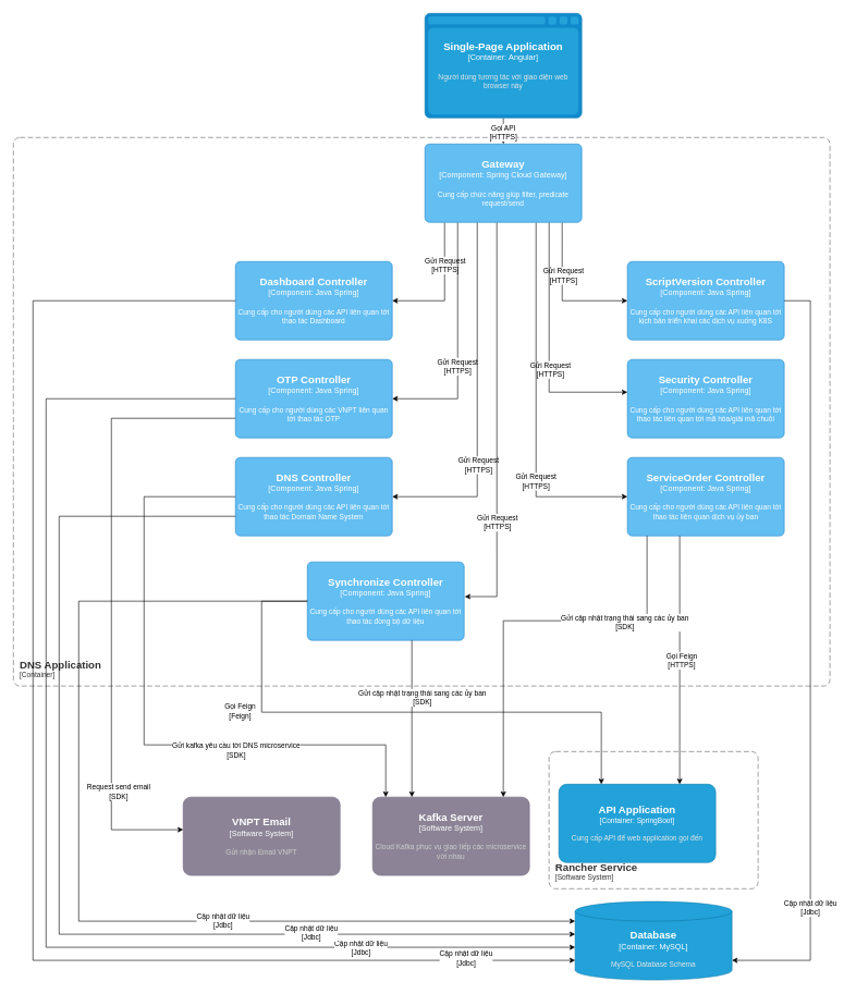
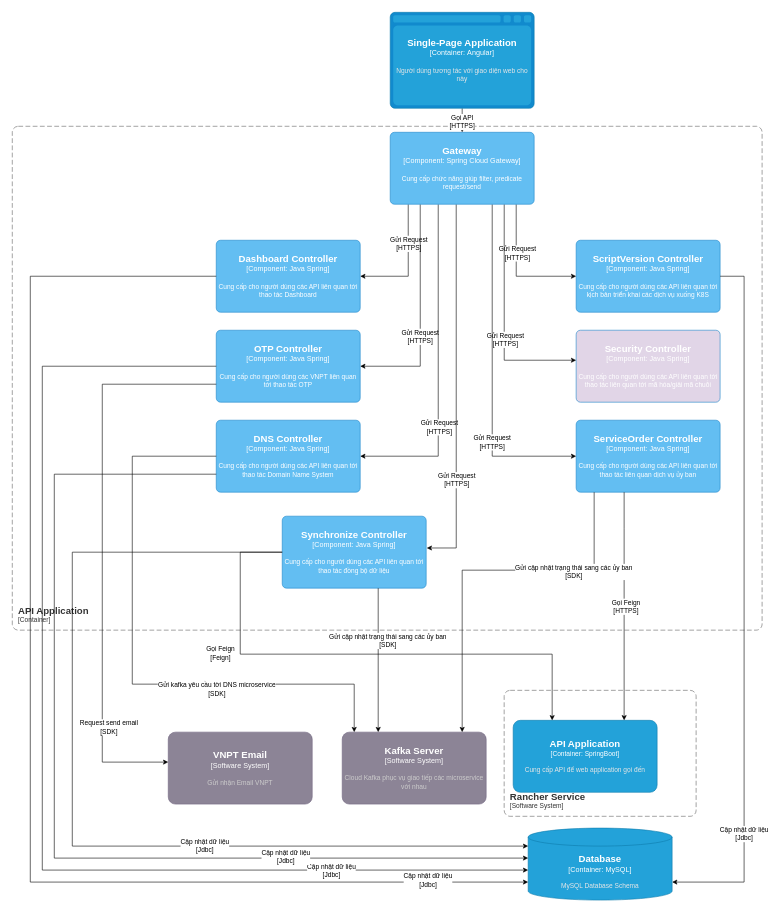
- <mxCell id="53" value="&lt;font style=&quot;font-size: 16px&quot;&gt;&lt;b&gt;Single-Page Application&lt;/b&gt;&lt;/font&gt;&lt;div&gt;[Container:&amp;nbsp;Angular]&lt;/div&gt;&lt;br&gt;&lt;div&gt;&lt;font style=&quot;font-size: 11px&quot;&gt;&lt;font color=&quot;#E6E6E6&quot;&gt;Người dùng tương tác với giao diện web browser này&lt;/font&gt;&lt;/div&gt;" style="shape=mxgraph.c4.webBrowserContainer2;whiteSpace=wrap;html=1;boundedLbl=1;rounded=0;labelBackgroundColor=none;strokeColor=#118ACD;fillColor=#23A2D9;strokeColor=#118ACD;strokeColor2=#0E7DAD;fontSize=12;fontColor=#ffffff;align=center;metaEdit=1;points=[[0.5,0,0],[1,0.25,0],[1,0.5,0],[1,0.75,0],[0.5,1,0],[0,0.75,0],[0,0.5,0],[0,0.25,0]];resizable=0;" parent="1" vertex="1"><mxGeometry x="650" y="20" width="240" height="160" as="geometry" /></mxCell>
+ <mxCell id="53" value="&lt;font style=&quot;font-size: 16px&quot;&gt;&lt;b&gt;Single-Page Application&lt;/b&gt;&lt;/font&gt;&lt;div&gt;[Container:&amp;nbsp;Angular]&lt;/div&gt;&lt;br&gt;&lt;div&gt;&lt;font style=&quot;font-size: 11px&quot;&gt;&lt;font color=&quot;#E6E6E6&quot;&gt;Người dùng tương tác với giao diện web cho này&lt;/font&gt;&lt;/div&gt;" style="shape=mxgraph.c4.webBrowserContainer2;whiteSpace=wrap;html=1;boundedLbl=1;rounded=0;labelBackgroundColor=none;strokeColor=#118ACD;fillColor=#23A2D9;strokeColor=#118ACD;strokeColor2=#0E7DAD;fontSize=12;fontColor=#ffffff;align=center;metaEdit=1;points=[[0.5,0,0],[1,0.25,0],[1,0.5,0],[1,0.75,0],[0.5,1,0],[0,0.75,0],[0,0.5,0],[0,0.25,0]];resizable=0;" parent="1" vertex="1"><mxGeometry x="650" y="20" width="240" height="160" as="geometry" /></mxCell>
- <mxCell id="8" value="&lt;font style=&quot;font-size: 16px&quot;&gt;&lt;b&gt;Security Controller&lt;/b&gt;&lt;/font&gt;&lt;div&gt;[Component: Java Spring]&lt;/div&gt;&lt;br&gt;&lt;div&gt;&lt;font style=&quot;font-size: 11px&quot;&gt;Cung cấp cho người dùng các API liên quan tới thao tác liên quan tới mã hóa/giải mã chuỗi&lt;/font&gt;&lt;/div&gt;" style="rounded=1;whiteSpace=wrap;html=1;labelBackgroundColor=none;fillColor=#63BEF2;fontColor=#ffffff;align=center;arcSize=6;strokeColor=#2086C9;metaEdit=1;resizable=0;points=[[0.25,0,0],[0.5,0,0],[0.75,0,0],[1,0.25,0],[1,0.5,0],[1,0.75,0],[0.75,1,0],[0.5,1,0],[0.25,1,0],[0,0.75,0],[0,0.5,0],[0,0.25,0]];" parent="1" vertex="1"><mxGeometry x="960" y="550" width="240" height="120" as="geometry" /></mxCell>
+ <mxCell id="8" value="&lt;font style=&quot;font-size: 16px&quot;&gt;&lt;b&gt;Security Controller&lt;/b&gt;&lt;/font&gt;&lt;div&gt;[Component: Java Spring]&lt;/div&gt;&lt;br&gt;&lt;div&gt;&lt;font style=&quot;font-size: 11px&quot;&gt;Cung cấp cho người dùng các API liên quan tới thao tác liên quan tới mã hóa/giải mã chuỗi&lt;/font&gt;&lt;/div&gt;" style="rounded=1;whiteSpace=wrap;html=1;labelBackgroundColor=none;fillColor=#e1d5e7;fontColor=#ffffff;align=center;arcSize=6;strokeColor=#2086C9;metaEdit=1;resizable=0;points=[[0.25,0,0],[0.5,0,0],[0.75,0,0],[1,0.25,0],[1,0.5,0],[1,0.75,0],[0.75,1,0],[0.5,1,0],[0.25,1,0],[0,0.75,0],[0,0.5,0],[0,0.25,0]];" parent="1" vertex="1"><mxGeometry x="960" y="550" width="240" height="120" as="geometry" /></mxCell>
- <mxCell id="2" value="&lt;font style=&quot;font-size: 16px&quot;&gt;&lt;b&gt;&lt;div style=&quot;text-align: left&quot;&gt;DNS Application&lt;/div&gt;&lt;/b&gt;&lt;/font&gt;&lt;div style=&quot;text-align: left&quot;&gt;[Container]&lt;/div&gt;" style="rounded=1;fontSize=11;whiteSpace=wrap;html=1;dashed=1;arcSize=20;fillColor=none;strokeColor=#666666;fontColor=#333333;labelBackgroundColor=none;align=left;verticalAlign=bottom;labelBorderColor=none;spacingTop=0;spacing=10;dashPattern=8 4;metaEdit=1;rotatable=0;perimeter=rectanglePerimeter;noLabel=0;labelPadding=0;allowArrows=0;connectable=0;expand=0;recursiveResize=0;editable=1;pointerEvents=0;absoluteArcSize=1;points=[[0.25,0,0],[0.5,0,0],[0.75,0,0],[1,0.25,0],[1,0.5,0],[1,0.75,0],[0.75,1,0],[0.5,1,0],[0.25,1,0],[0,0.75,0],[0,0.5,0],[0,0.25,0]];" parent="1" vertex="1"><mxGeometry x="20" y="210" width="1250" height="840" as="geometry" /></mxCell>
+ <mxCell id="2" value="&lt;font style=&quot;font-size: 16px&quot;&gt;&lt;b&gt;&lt;div style=&quot;text-align: left&quot;&gt;API Application&lt;/div&gt;&lt;/b&gt;&lt;/font&gt;&lt;div style=&quot;text-align: left&quot;&gt;[Container]&lt;/div&gt;" style="rounded=1;fontSize=11;whiteSpace=wrap;html=1;dashed=1;arcSize=20;fillColor=none;strokeColor=#666666;fontColor=#333333;labelBackgroundColor=none;align=left;verticalAlign=bottom;labelBorderColor=none;spacingTop=0;spacing=10;dashPattern=8 4;metaEdit=1;rotatable=0;perimeter=rectanglePerimeter;noLabel=0;labelPadding=0;allowArrows=0;connectable=0;expand=0;recursiveResize=0;editable=1;pointerEvents=0;absoluteArcSize=1;points=[[0.25,0,0],[0.5,0,0],[0.75,0,0],[1,0.25,0],[1,0.5,0],[1,0.75,0],[0.75,1,0],[0.5,1,0],[0.25,1,0],[0,0.75,0],[0,0.5,0],[0,0.25,0]];" parent="1" vertex="1"><mxGeometry x="20" y="210" width="1250" height="840" as="geometry" /></mxCell>
